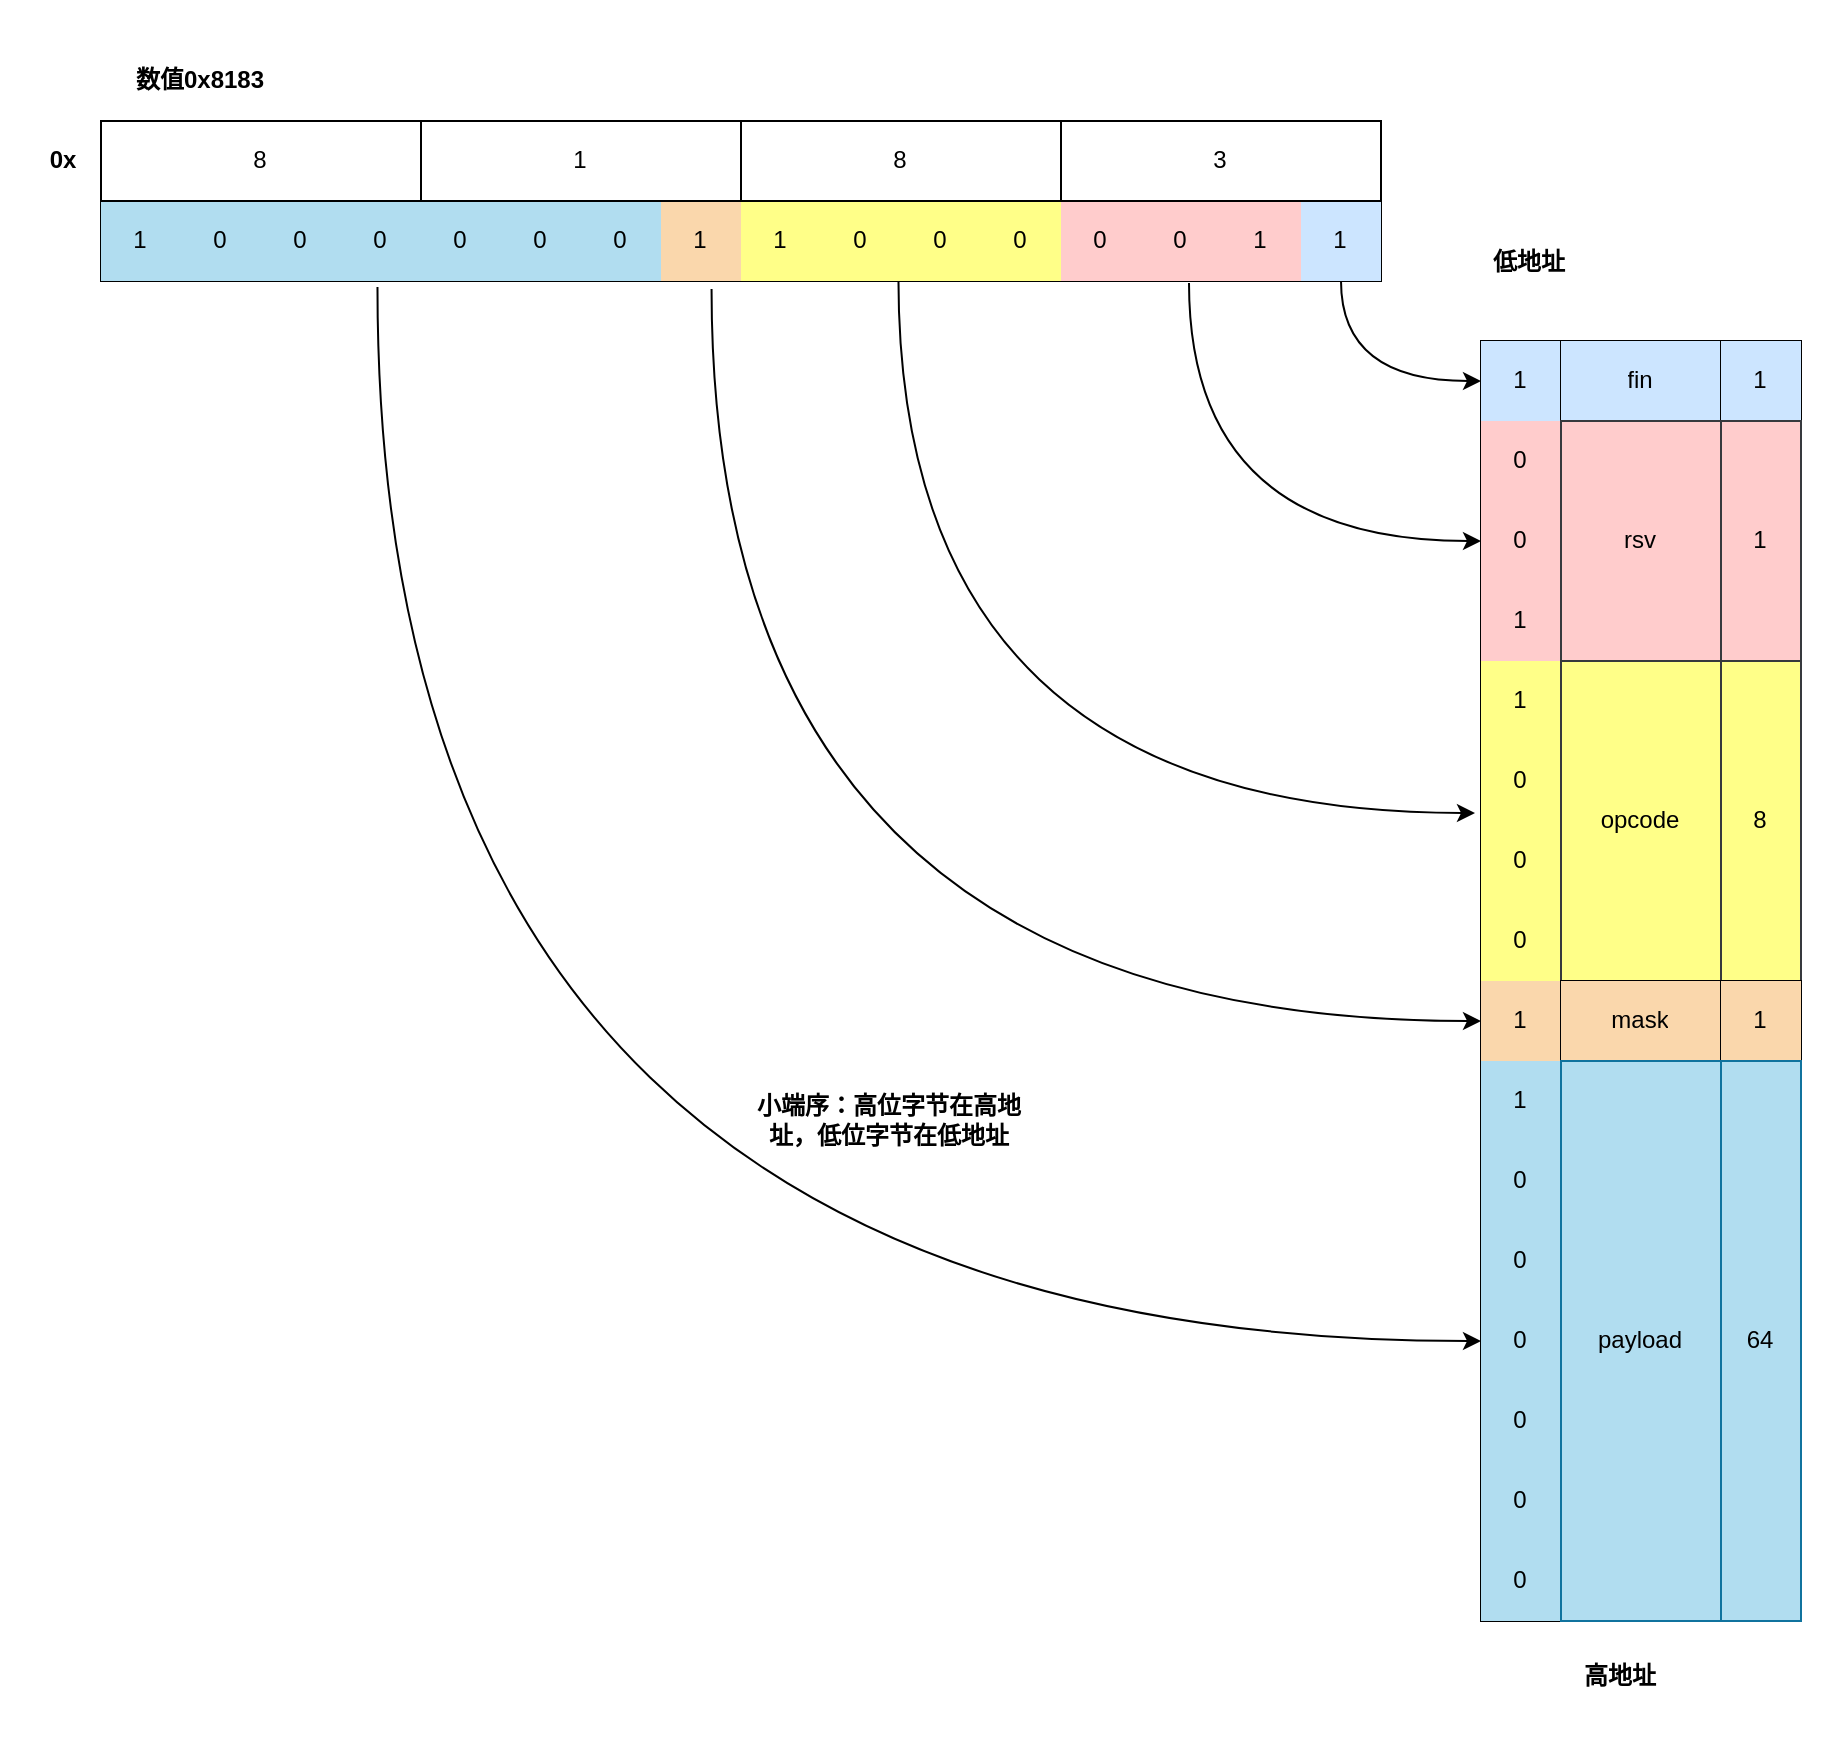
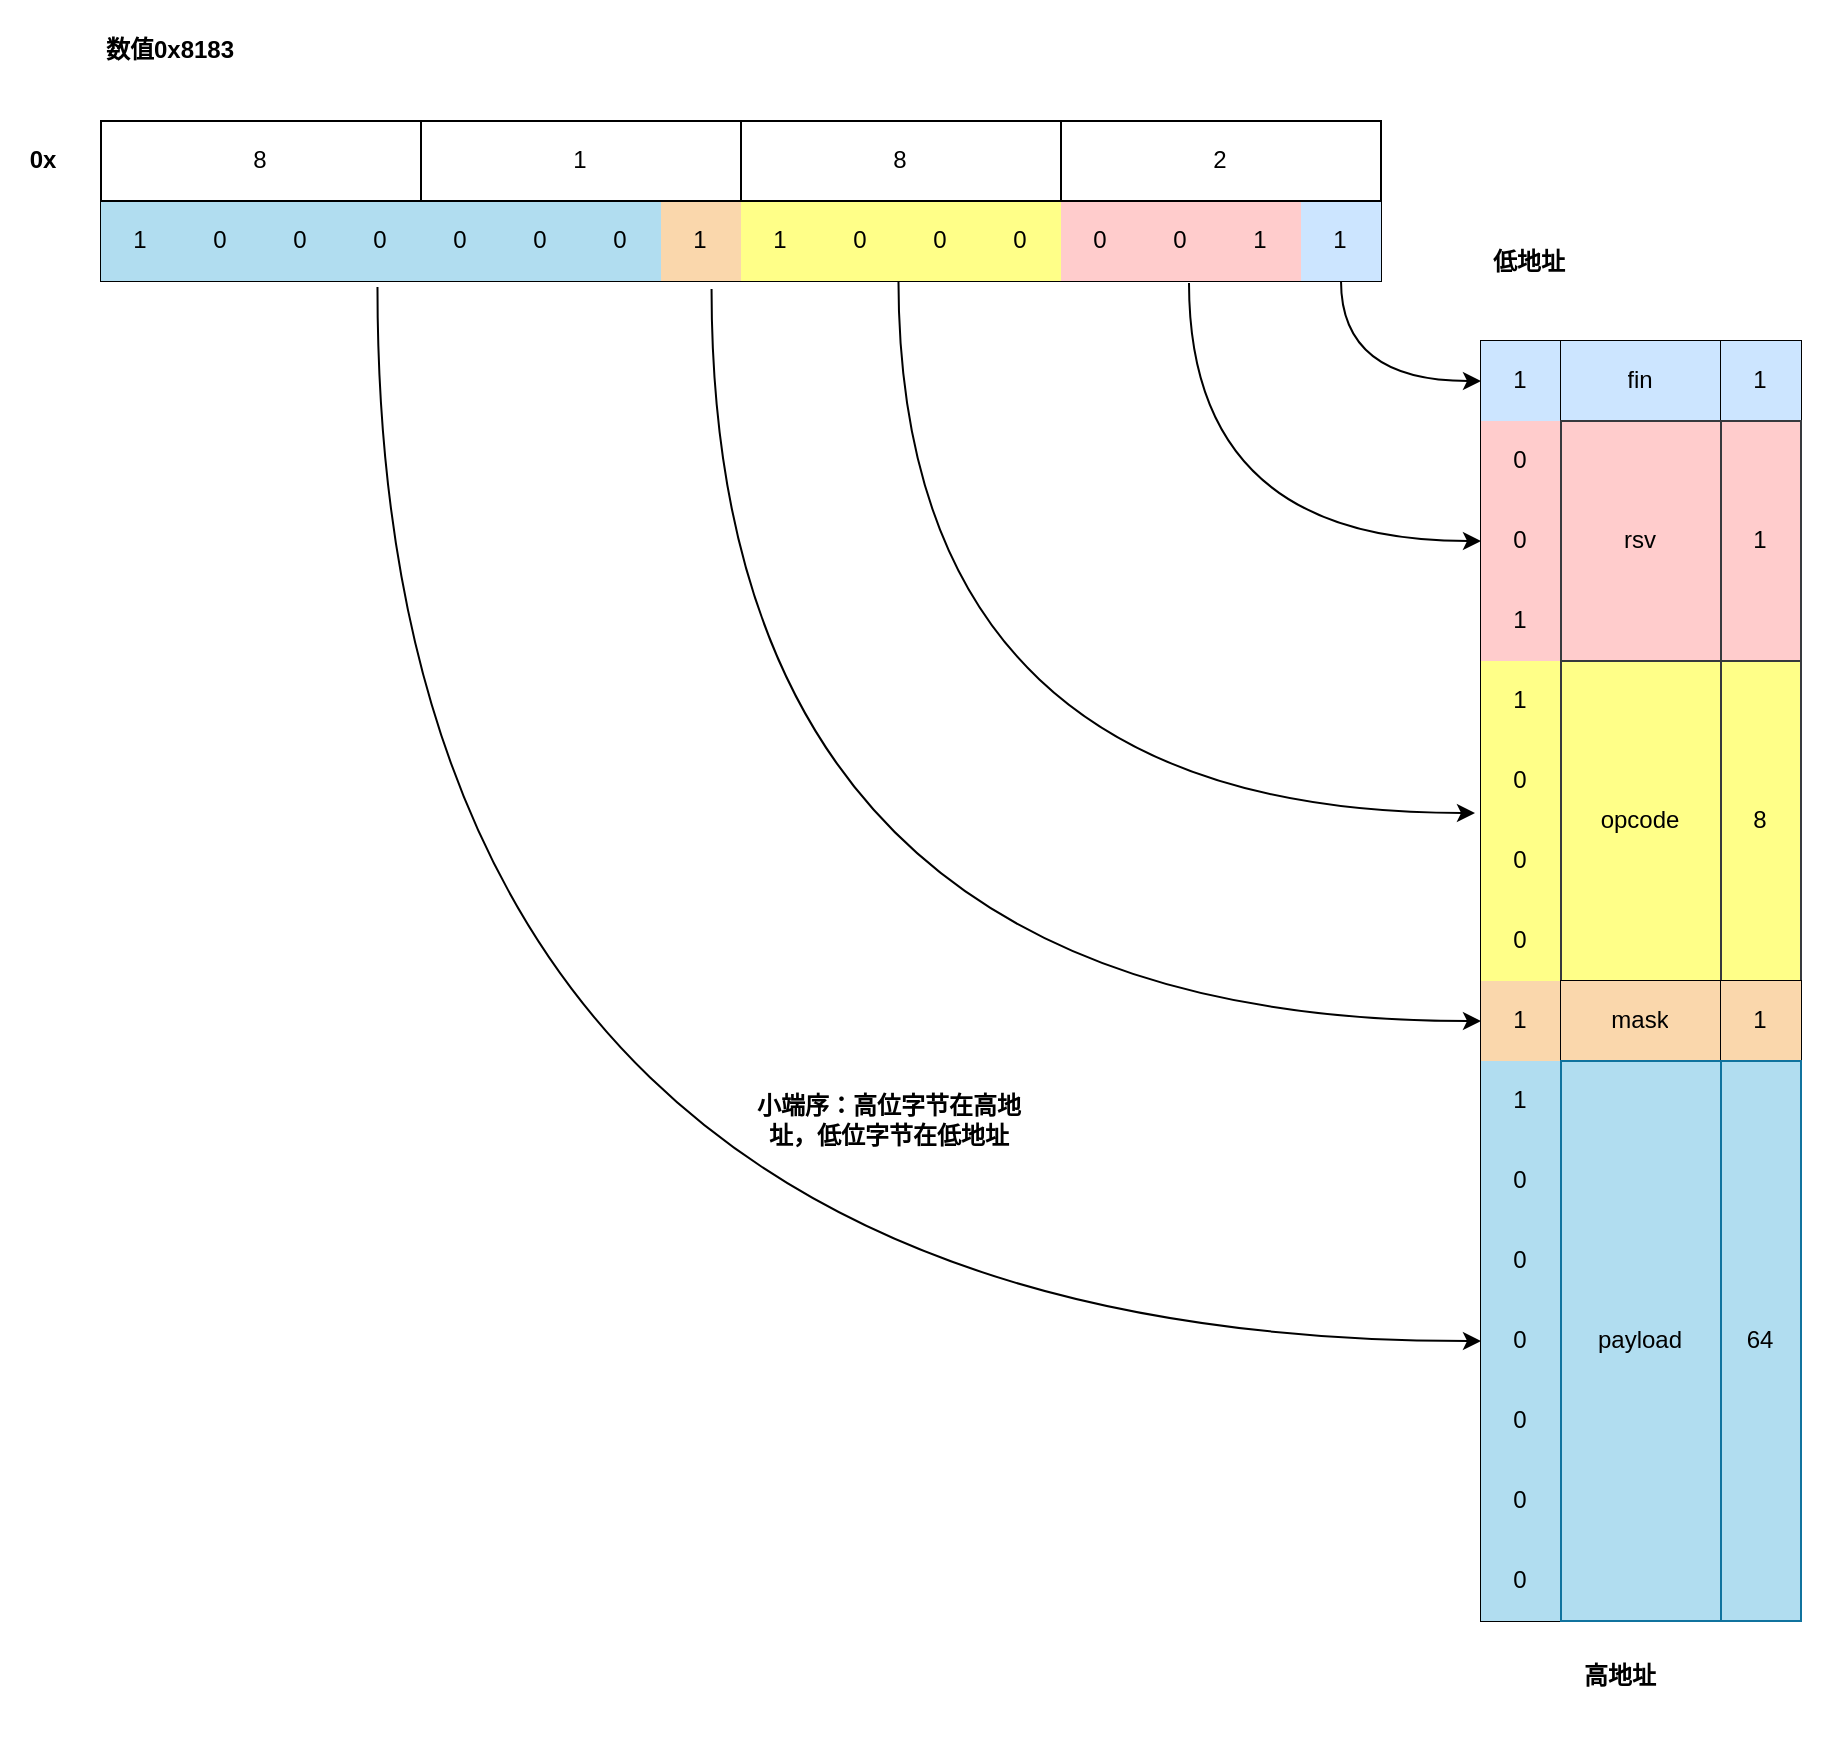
- <mxCell id="5" value="&lt;b&gt;数值0x8183&lt;br&gt;&lt;/b&gt;" style="text;html=1;strokeColor=none;fillColor=none;align=center;verticalAlign=middle;whiteSpace=wrap;rounded=0;" parent="1" vertex="1"><mxGeometry x="50" y="20" width="100" height="40" as="geometry" /></mxCell>
+ <mxCell id="5" value="&lt;b&gt;数值0x8183&lt;br&gt;&lt;/b&gt;" style="text;html=1;strokeColor=none;fillColor=none;align=center;verticalAlign=middle;whiteSpace=wrap;rounded=0;" parent="1" vertex="1"><mxGeometry x="35" y="5" width="100" height="40" as="geometry" /></mxCell>
- <mxCell id="2" value="0x" style="text;html=1;strokeColor=none;fillColor=none;align=center;verticalAlign=middle;whiteSpace=wrap;rounded=0;fontStyle=1" parent="1" vertex="1"><mxGeometry x="20" y="68.75" width="22.5" height="22.5" as="geometry" /></mxCell>
+ <mxCell id="2" value="0x" style="text;html=1;strokeColor=none;fillColor=none;align=center;verticalAlign=middle;whiteSpace=wrap;rounded=0;fontStyle=1" parent="1" vertex="1"><mxGeometry x="10" y="68.75" width="22.5" height="22.5" as="geometry" /></mxCell>
- <mxCell id="103" value="3" style="shape=partialRectangle;html=1;whiteSpace=wrap;connectable=0;overflow=hidden;fillColor=none;top=0;left=0;bottom=0;right=0;pointerEvents=1;" parent="99" vertex="1"><mxGeometry x="480" width="160" height="40" as="geometry"><mxRectangle width="160" height="40" as="alternateBounds" /></mxGeometry></mxCell>
+ <mxCell id="103" value="2" style="shape=partialRectangle;html=1;whiteSpace=wrap;connectable=0;overflow=hidden;fillColor=none;top=0;left=0;bottom=0;right=0;pointerEvents=1;" parent="99" vertex="1"><mxGeometry x="480" width="160" height="40" as="geometry"><mxRectangle width="160" height="40" as="alternateBounds" /></mxGeometry></mxCell>
